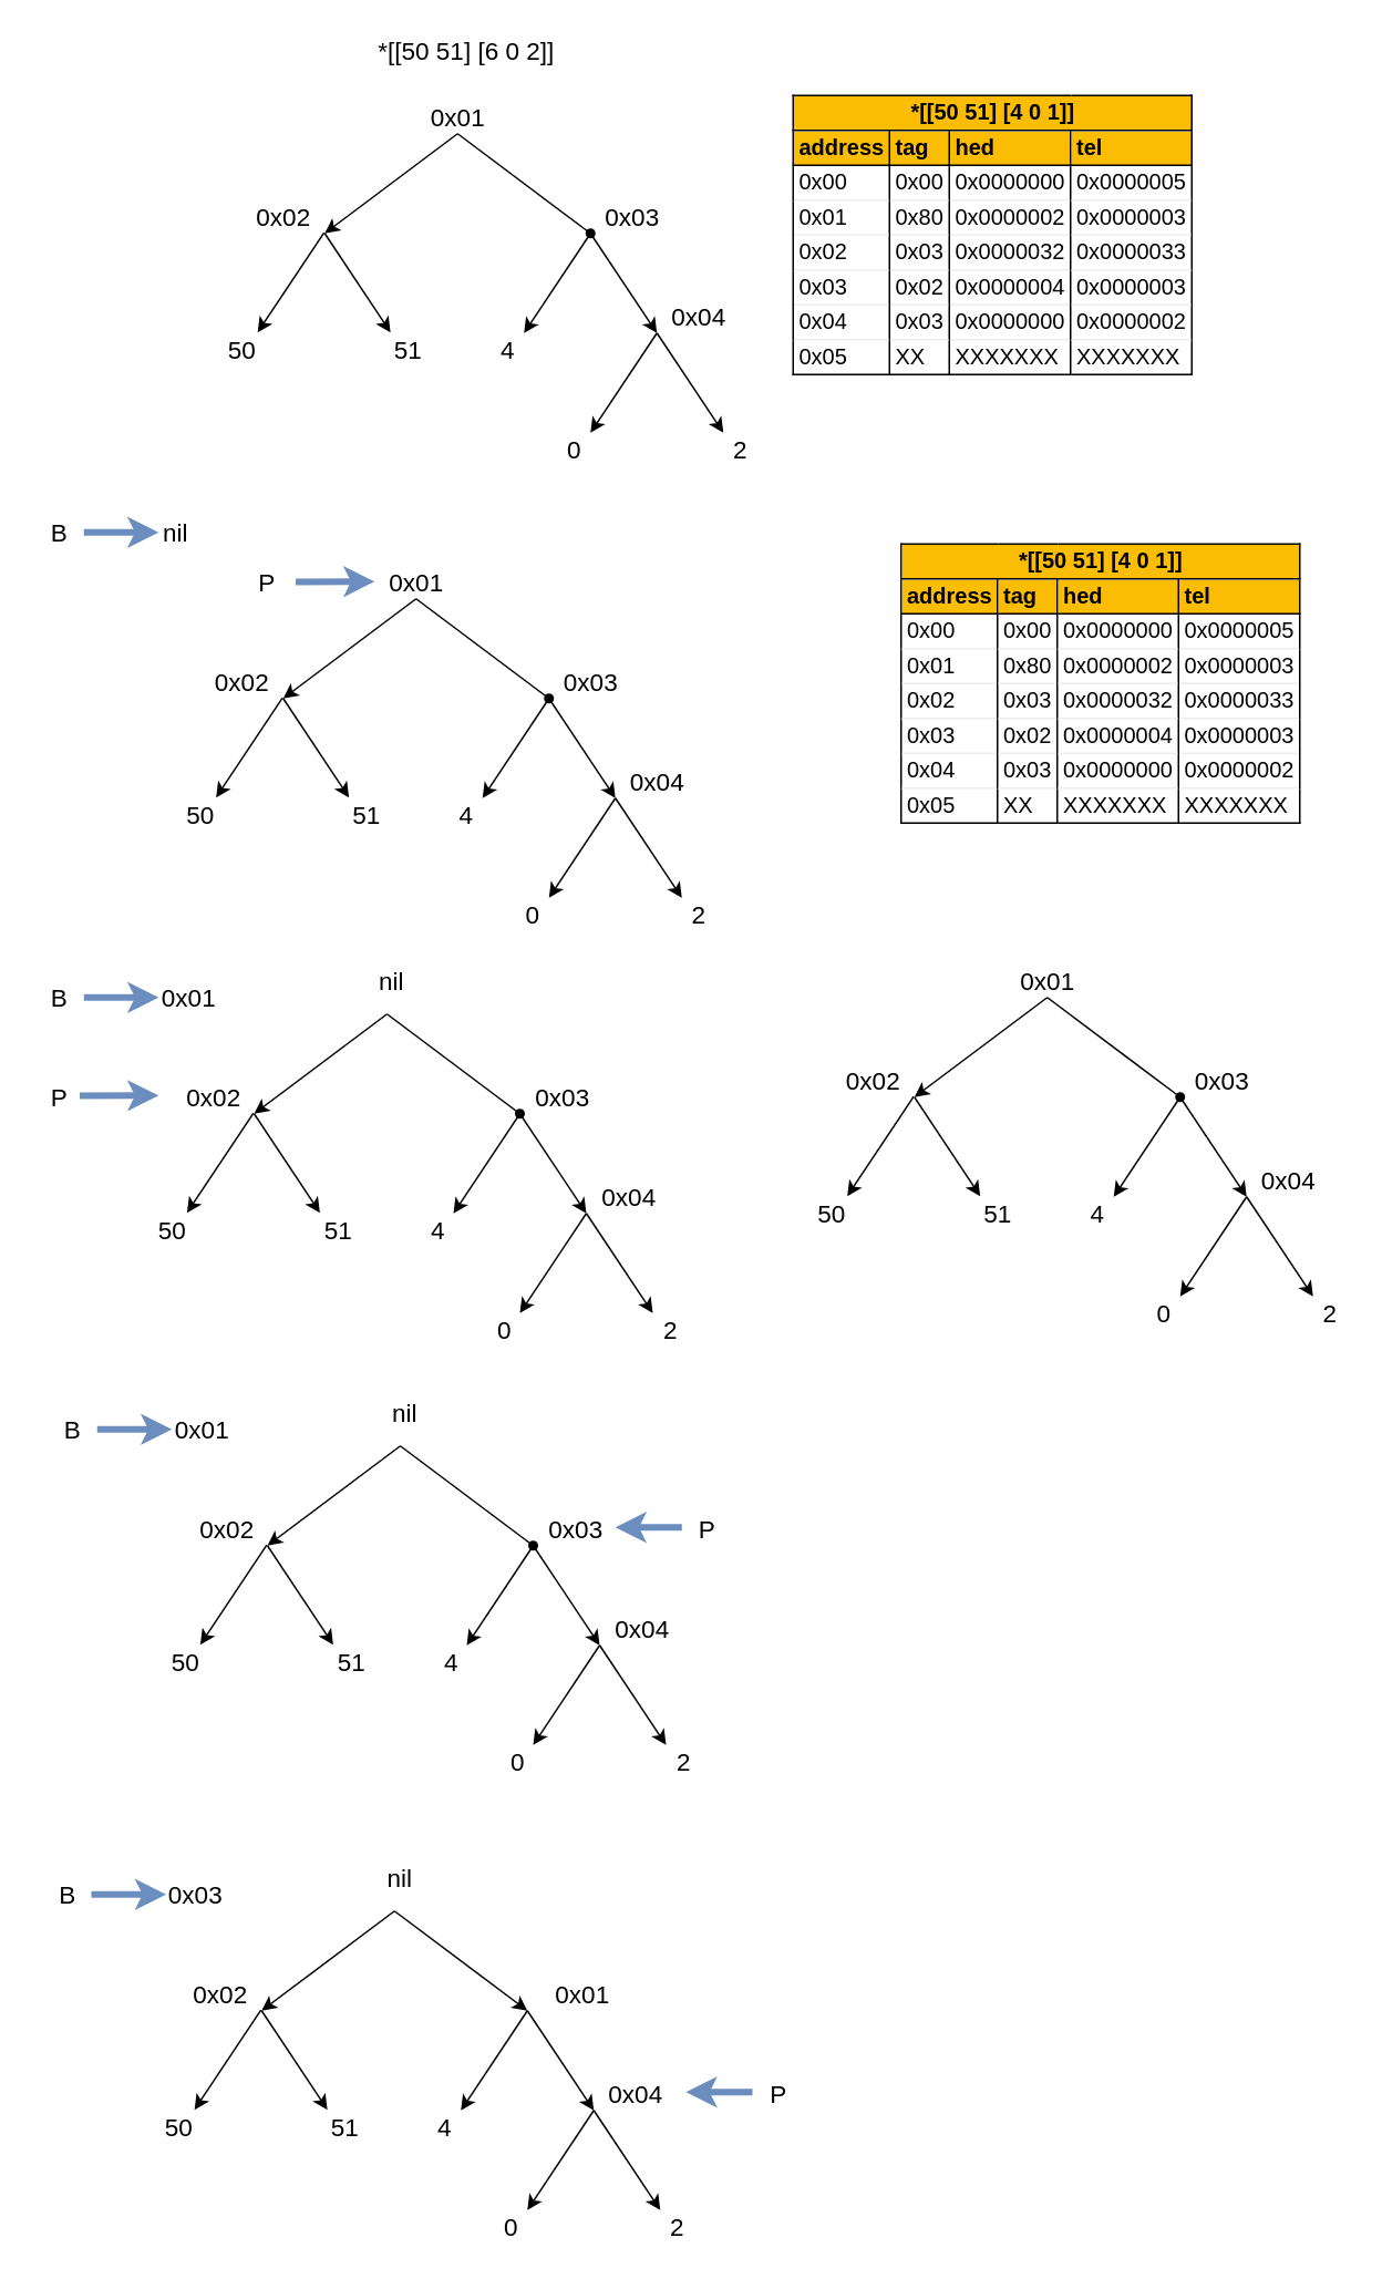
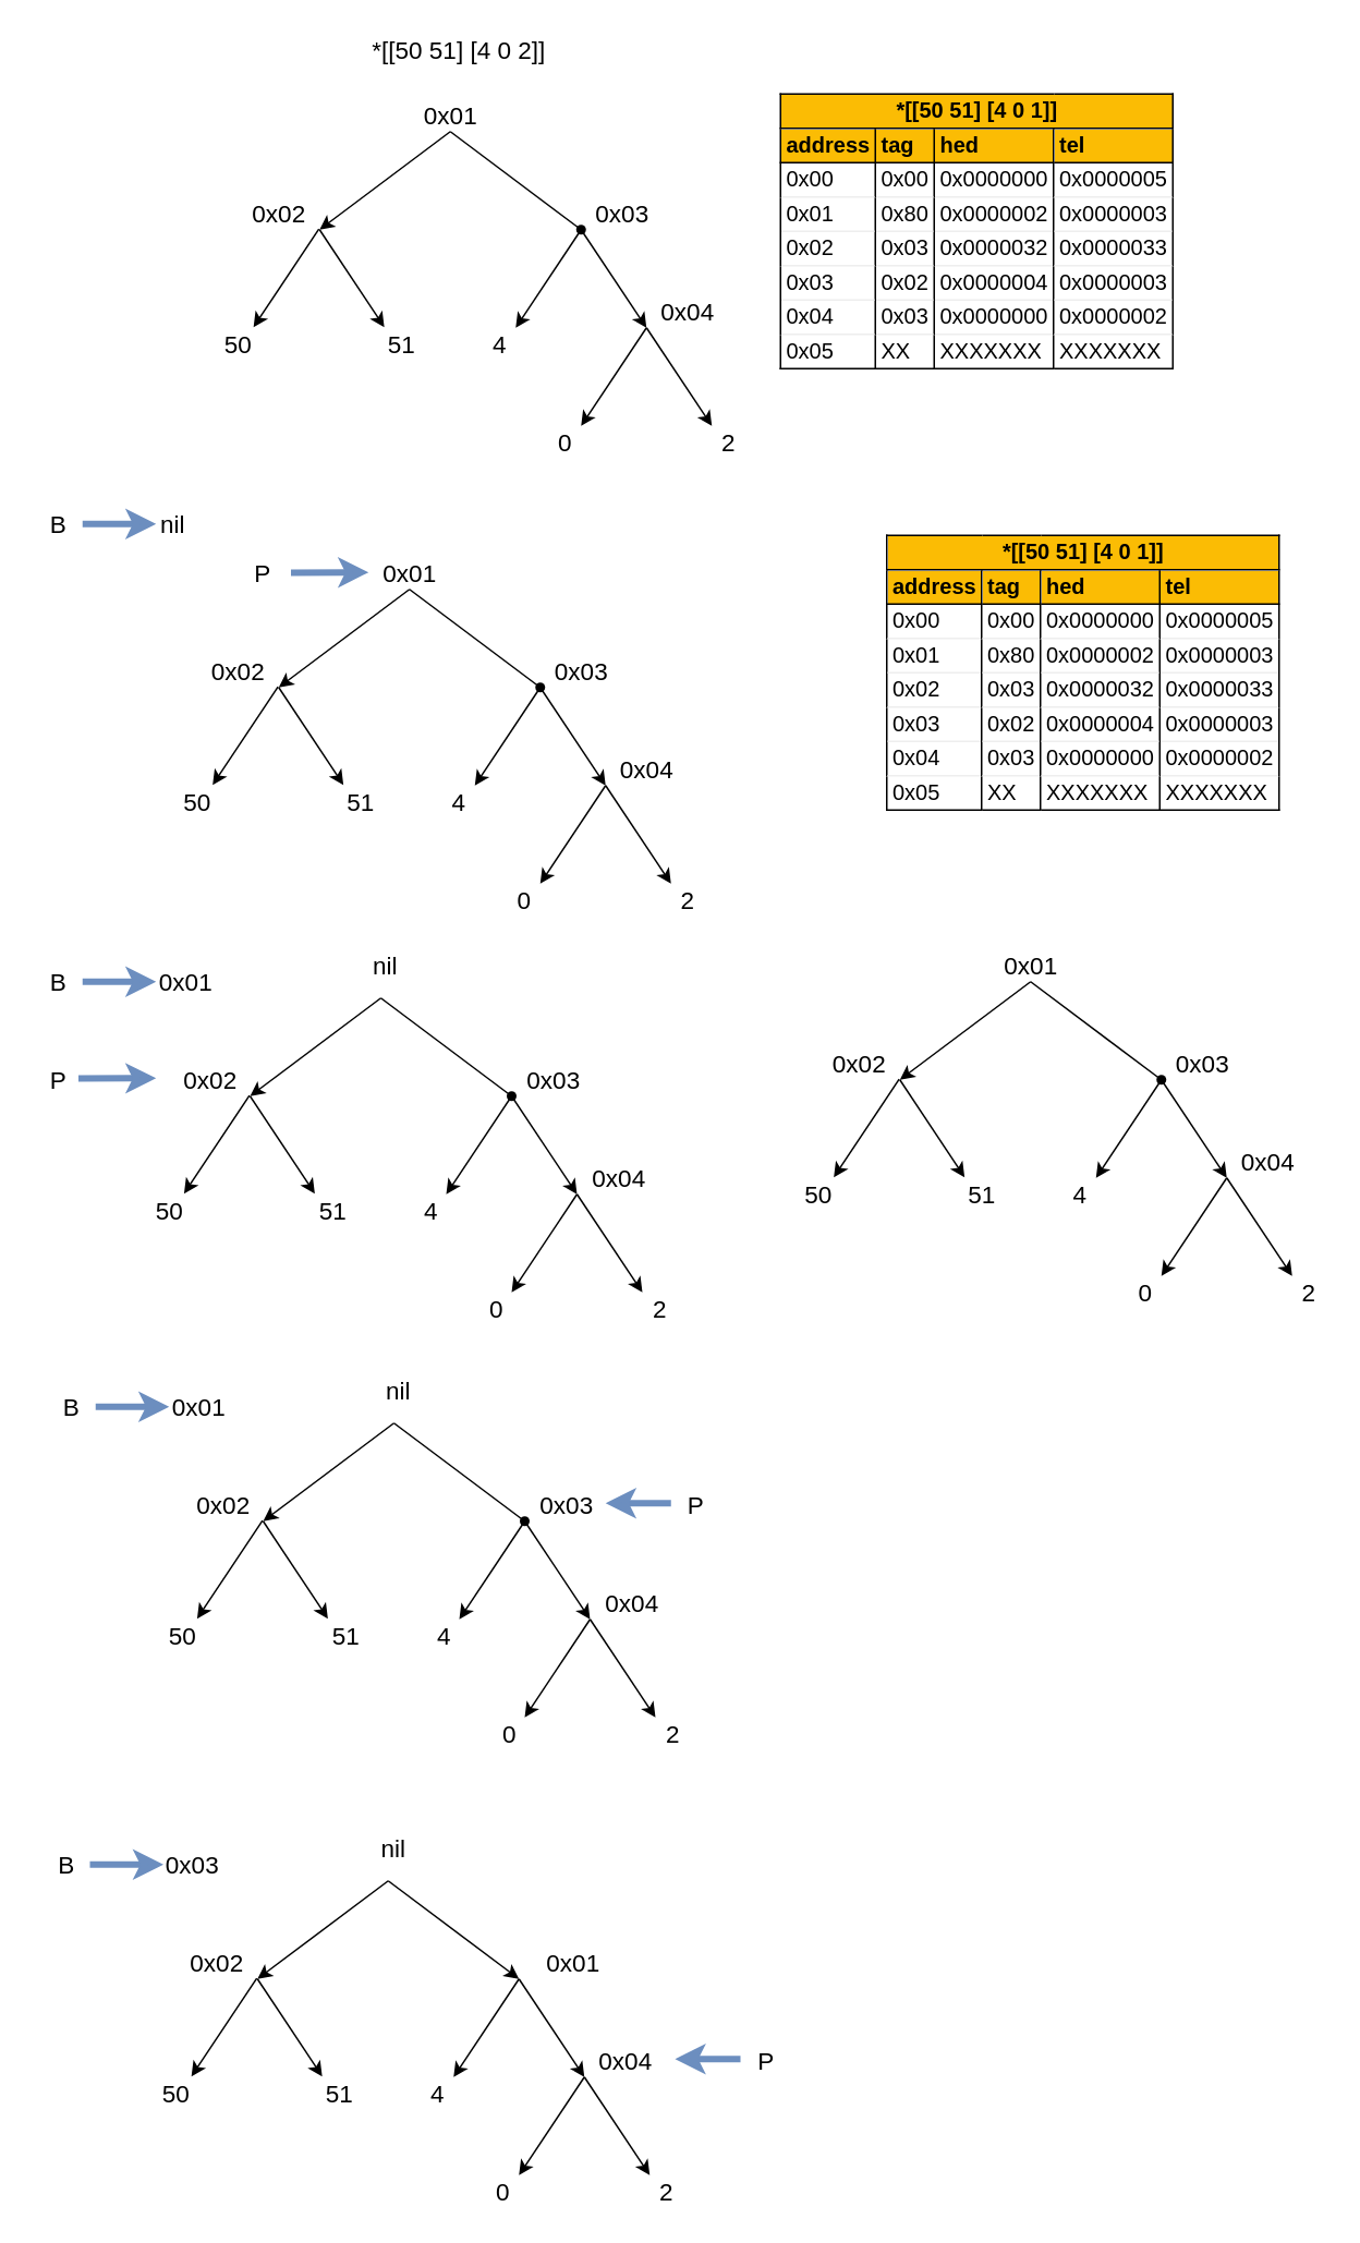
- <mxCell id="2" value="*[[50 51] [6 0 2]]" style="text;html=1;align=center;verticalAlign=middle;resizable=0;points=[];autosize=1;strokeColor=none;fillColor=none;fontSize=15;" parent="1" vertex="1"><mxGeometry x="220" width="120" height="20" as="geometry" y="20" /></mxCell>
+ <mxCell id="2" value="*[[50 51] [4 0 2]]" style="text;html=1;align=center;verticalAlign=middle;resizable=0;points=[];autosize=1;strokeColor=none;fillColor=none;fontSize=15;" parent="1" vertex="1"><mxGeometry x="220" width="120" height="20" as="geometry" y="20" /></mxCell>
